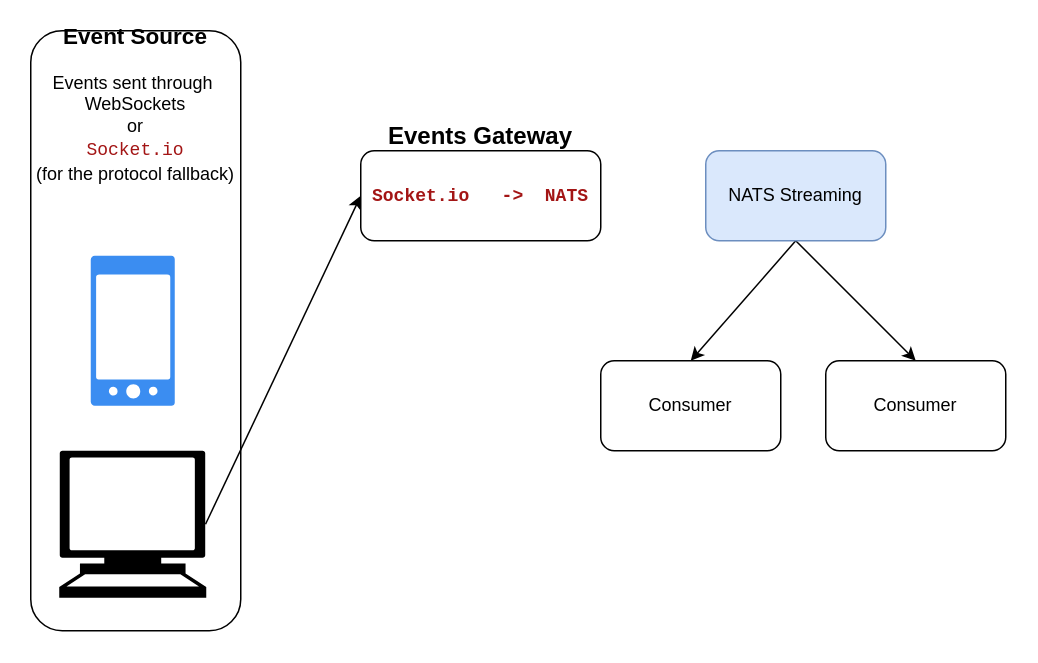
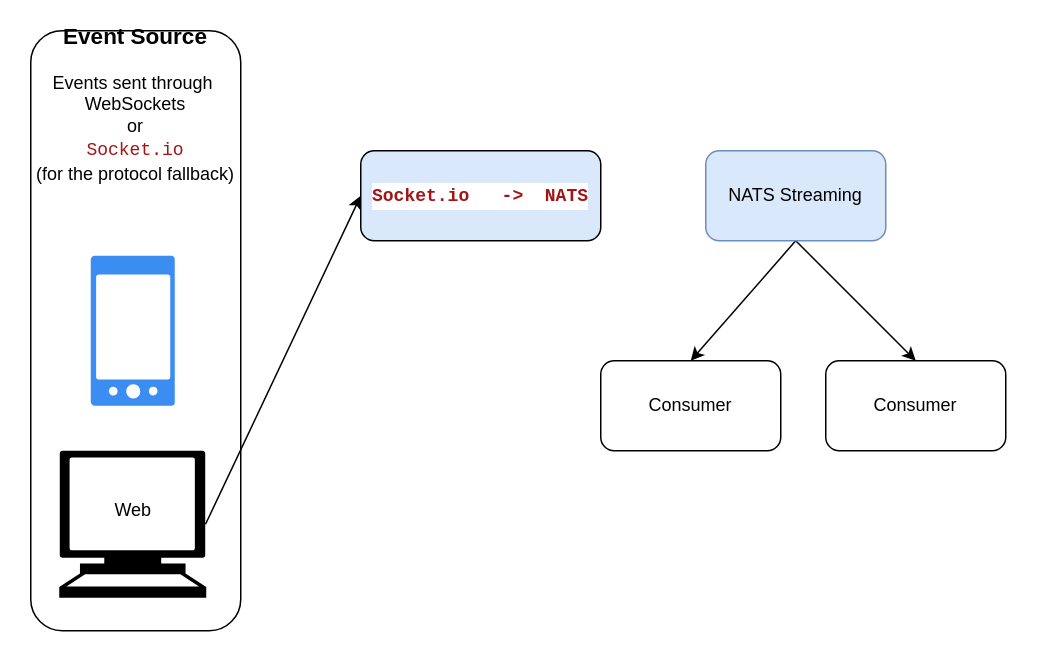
- <mxCell id="8" value="&lt;b&gt;&lt;font style=&quot;font-size: 16px&quot;&gt;Events Gateway&lt;/font&gt;&lt;/b&gt;" style="text;html=1;strokeColor=none;fillColor=none;align=center;verticalAlign=middle;whiteSpace=wrap;rounded=0;" vertex="1" parent="1"><mxGeometry x="245" y="80" width="150" height="20" as="geometry" /></mxCell>
- <mxCell id="7" value="&lt;div style=&quot;background-color: rgb(255 , 255 , 255) ; font-family: &amp;#34;hack&amp;#34; , &amp;#34;menlo&amp;#34; , &amp;#34;monaco&amp;#34; , &amp;#34;courier new&amp;#34; , monospace ; line-height: 18px&quot;&gt;&lt;span style=&quot;color: #a31515&quot;&gt;&lt;b&gt;Socket.io&amp;nbsp; &amp;nbsp;-&amp;gt;&amp;nbsp; NATS&lt;/b&gt;&lt;/span&gt;&lt;/div&gt;" style="rounded=1;whiteSpace=wrap;html=1;" vertex="1" parent="1"><mxGeometry x="240" y="100" width="160" height="60" as="geometry" /></mxCell>
+ <mxCell id="7" value="&lt;div style=&quot;background-color: rgb(255 , 255 , 255) ; font-family: &amp;#34;hack&amp;#34; , &amp;#34;menlo&amp;#34; , &amp;#34;monaco&amp;#34; , &amp;#34;courier new&amp;#34; , monospace ; line-height: 18px&quot;&gt;&lt;span style=&quot;color: #a31515&quot;&gt;&lt;b&gt;Socket.io&amp;nbsp; &amp;nbsp;-&amp;gt;&amp;nbsp; NATS&lt;/b&gt;&lt;/span&gt;&lt;/div&gt;" style="rounded=1;whiteSpace=wrap;html=1;fillColor=#dae8fc;" vertex="1" parent="1"><mxGeometry x="240" y="100" width="160" height="60" as="geometry" /></mxCell>
+ <mxCell id="6" value="Web" style="text;html=1;align=center;verticalAlign=middle;resizable=0;points=[];autosize=1;" vertex="1" parent="1"><mxGeometry x="68" y="330" width="40" height="20" as="geometry" /></mxCell>
